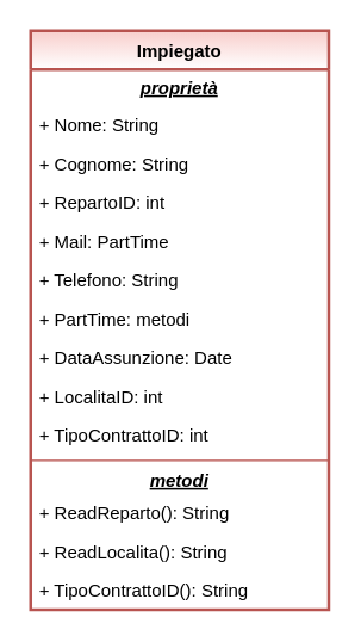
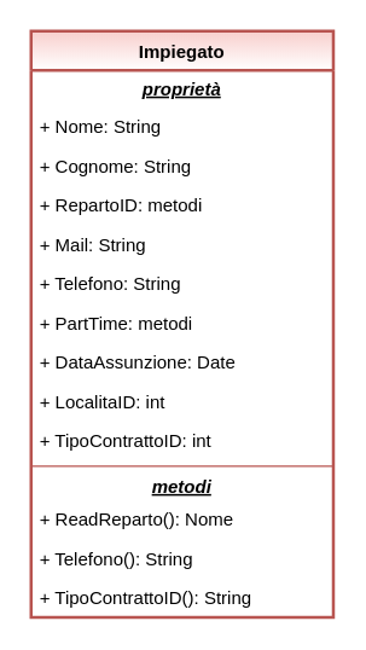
- <mxCell id="6" value="+ RepartoID: int" style="text;strokeColor=none;fillColor=none;align=left;verticalAlign=top;spacingLeft=4;spacingRight=4;overflow=hidden;rotatable=0;points=[[0,0.5],[1,0.5]];portConstraint=eastwest;" parent="2" vertex="1"><mxGeometry y="102" width="200" height="26" as="geometry" /></mxCell>
+ <mxCell id="6" value="+ RepartoID: metodi" style="text;strokeColor=none;fillColor=none;align=left;verticalAlign=top;spacingLeft=4;spacingRight=4;overflow=hidden;rotatable=0;points=[[0,0.5],[1,0.5]];portConstraint=eastwest;" parent="2" vertex="1"><mxGeometry y="102" width="200" height="26" as="geometry" /></mxCell>
- <mxCell id="7" value="+ Mail: PartTime" style="text;strokeColor=none;fillColor=none;align=left;verticalAlign=top;spacingLeft=4;spacingRight=4;overflow=hidden;rotatable=0;points=[[0,0.5],[1,0.5]];portConstraint=eastwest;" parent="2" vertex="1"><mxGeometry y="128" width="200" height="26" as="geometry" /></mxCell>
+ <mxCell id="7" value="+ Mail: String" style="text;strokeColor=none;fillColor=none;align=left;verticalAlign=top;spacingLeft=4;spacingRight=4;overflow=hidden;rotatable=0;points=[[0,0.5],[1,0.5]];portConstraint=eastwest;" parent="2" vertex="1"><mxGeometry y="128" width="200" height="26" as="geometry" /></mxCell>
- <mxCell id="15" value="+ ReadReparto(): String" style="text;strokeColor=none;fillColor=none;align=left;verticalAlign=top;spacingLeft=4;spacingRight=4;overflow=hidden;rotatable=0;points=[[0,0.5],[1,0.5]];portConstraint=eastwest;" parent="2" vertex="1"><mxGeometry y="310" width="200" height="26" as="geometry" /></mxCell>
+ <mxCell id="15" value="+ ReadReparto(): Nome" style="text;strokeColor=none;fillColor=none;align=left;verticalAlign=top;spacingLeft=4;spacingRight=4;overflow=hidden;rotatable=0;points=[[0,0.5],[1,0.5]];portConstraint=eastwest;" parent="2" vertex="1"><mxGeometry y="310" width="200" height="26" as="geometry" /></mxCell>
- <mxCell id="16" value="+ ReadLocalita(): String" style="text;strokeColor=none;fillColor=none;align=left;verticalAlign=top;spacingLeft=4;spacingRight=4;overflow=hidden;rotatable=0;points=[[0,0.5],[1,0.5]];portConstraint=eastwest;labelBorderColor=none;labelBackgroundColor=none;" vertex="1" parent="2"><mxGeometry y="336" width="200" height="26" as="geometry" /></mxCell>
+ <mxCell id="16" value="+ Telefono(): String" style="text;strokeColor=none;fillColor=none;align=left;verticalAlign=top;spacingLeft=4;spacingRight=4;overflow=hidden;rotatable=0;points=[[0,0.5],[1,0.5]];portConstraint=eastwest;labelBorderColor=none;labelBackgroundColor=none;" vertex="1" parent="2"><mxGeometry y="336" width="200" height="26" as="geometry" /></mxCell>
